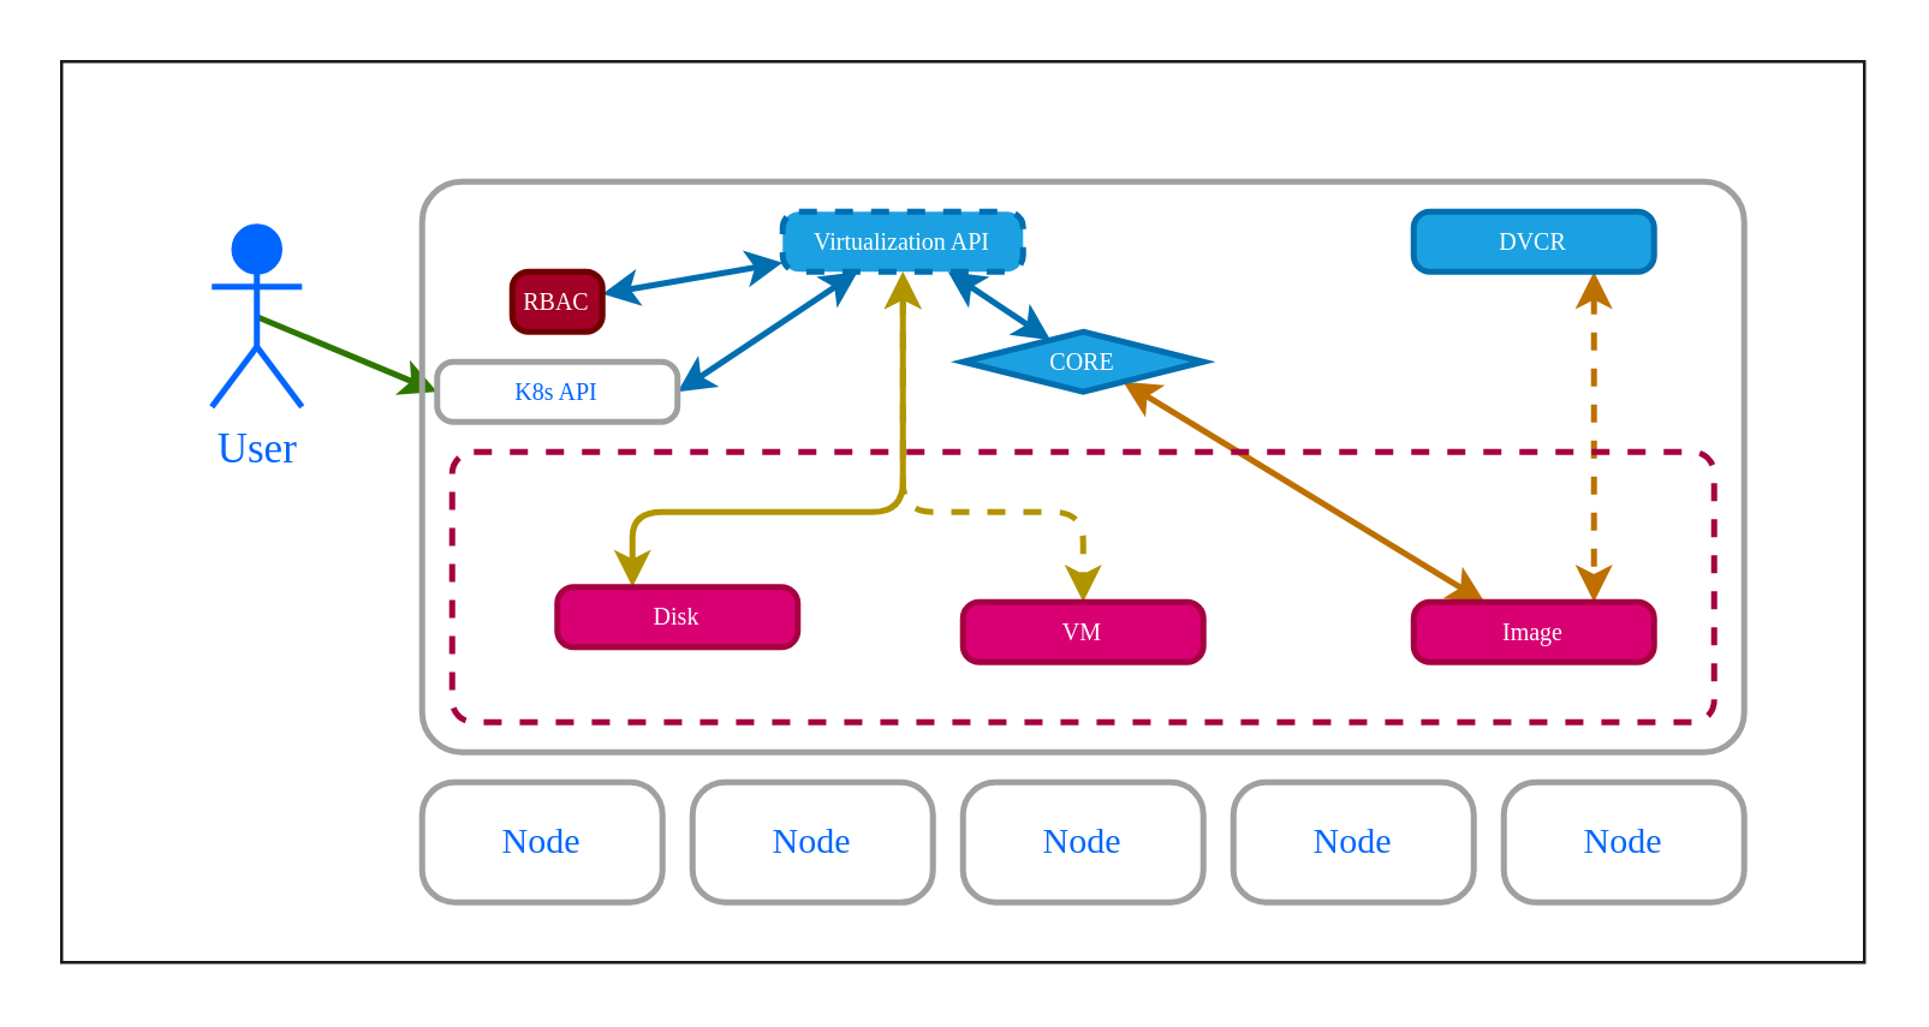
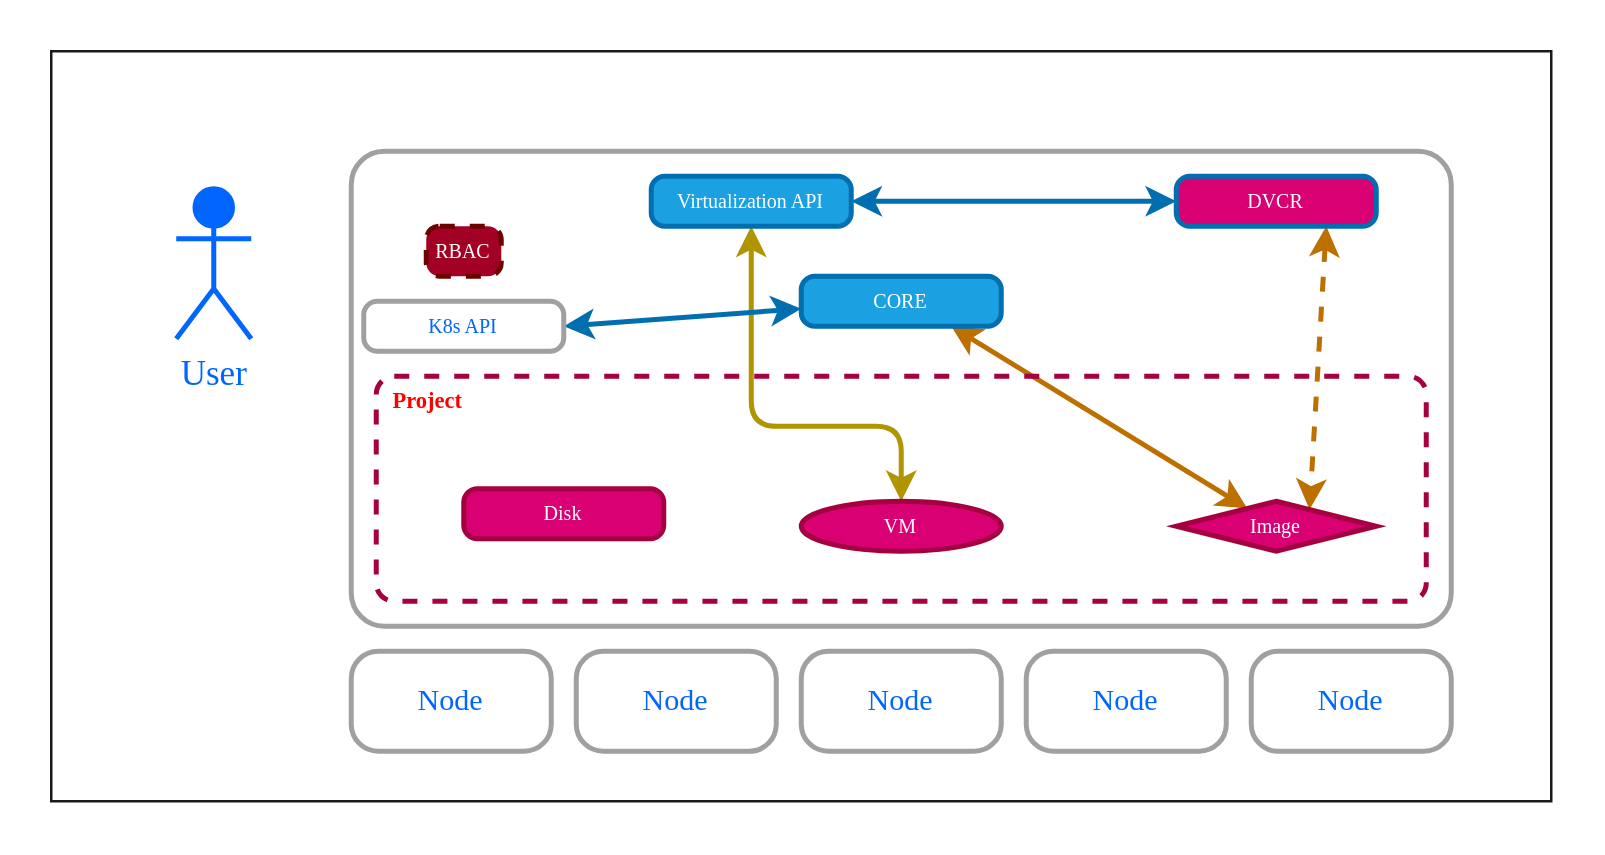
- <mxCell id="15" value="Virtualization API" style="rounded=1;whiteSpace=wrap;html=1;fillColor=#1ba1e2;fontColor=#ffffff;strokeColor=#006EAF;arcSize=27;strokeWidth=2;fontFamily=JetBrains Mono;fontSource=https%3A%2F%2Ffonts.googleapis.com%2Fcss%3Ffamily%3DJetBrains%2BMono;fillStyle=auto;fontSize=8;dashed=1;" parent="1" vertex="1"><mxGeometry x="260" y="70" width="80" height="20" as="geometry" /></mxCell>
+ <mxCell id="15" value="Virtualization API" style="rounded=1;whiteSpace=wrap;html=1;fillColor=#1ba1e2;fontColor=#ffffff;strokeColor=#006EAF;arcSize=27;strokeWidth=2;fontFamily=JetBrains Mono;fontSource=https%3A%2F%2Ffonts.googleapis.com%2Fcss%3Ffamily%3DJetBrains%2BMono;fillStyle=auto;fontSize=8;" parent="1" vertex="1"><mxGeometry x="260" y="70" width="80" height="20" as="geometry" /></mxCell>
- <mxCell id="19" value="DVCR" style="rounded=1;whiteSpace=wrap;html=1;fillColor=#1ba1e2;fontColor=#ffffff;strokeColor=#006EAF;arcSize=27;strokeWidth=2;fontFamily=JetBrains Mono;fontSource=https%3A%2F%2Ffonts.googleapis.com%2Fcss%3Ffamily%3DJetBrains%2BMono;fillStyle=auto;fontSize=8;" parent="1" vertex="1"><mxGeometry x="470" y="70" width="80" height="20" as="geometry" /></mxCell>
+ <mxCell id="19" value="DVCR" style="rounded=1;whiteSpace=wrap;html=1;fillColor=#d80073;fontColor=#ffffff;strokeColor=#006EAF;arcSize=27;strokeWidth=2;fontFamily=JetBrains Mono;fontSource=https%3A%2F%2Ffonts.googleapis.com%2Fcss%3Ffamily%3DJetBrains%2BMono;fillStyle=auto;fontSize=8;" parent="1" vertex="1"><mxGeometry x="470" y="70" width="80" height="20" as="geometry" /></mxCell>
- <mxCell id="12" style="edgeStyle=none;html=1;fontSize=8;startArrow=classic;startFill=1;fillColor=#1ba1e2;strokeColor=#006EAF;strokeWidth=2;" parent="1" source="15" target="22" edge="1"><mxGeometry relative="1" as="geometry" /></mxCell>
+ <mxCell id="12" style="edgeStyle=none;html=1;fontSize=8;startArrow=classic;startFill=1;fillColor=#1ba1e2;strokeColor=#006EAF;strokeWidth=2;" parent="1" source="15" target="19" edge="1"><mxGeometry relative="1" as="geometry" /></mxCell>
- <mxCell id="22" value="RBAC" style="rounded=1;whiteSpace=wrap;html=1;fillColor=#a20025;fontColor=#ffffff;strokeColor=#6F0000;arcSize=27;strokeWidth=2;fontFamily=JetBrains Mono;fontSource=https%3A%2F%2Ffonts.googleapis.com%2Fcss%3Ffamily%3DJetBrains%2BMono;fillStyle=auto;fontSize=8;" parent="1" vertex="1"><mxGeometry x="170" y="90" width="30" height="20" as="geometry" /></mxCell>
+ <mxCell id="22" value="RBAC" style="rounded=1;whiteSpace=wrap;html=1;fillColor=#a20025;fontColor=#ffffff;strokeColor=#6F0000;arcSize=27;strokeWidth=2;fontFamily=JetBrains Mono;fontSource=https%3A%2F%2Ffonts.googleapis.com%2Fcss%3Ffamily%3DJetBrains%2BMono;fillStyle=auto;fontSize=8;dashed=1;" parent="1" vertex="1"><mxGeometry x="170" y="90" width="30" height="20" as="geometry" /></mxCell>
- <mxCell id="11" style="html=1;fontSize=8;startArrow=classic;startFill=1;fillColor=#1ba1e2;strokeColor=#006EAF;strokeWidth=2;" parent="1" source="15" target="17" edge="1"><mxGeometry relative="1" as="geometry" /></mxCell>
- <mxCell id="20" style="edgeStyle=none;html=1;exitX=1;exitY=0.5;exitDx=0;exitDy=0;fontSize=8;startArrow=classic;startFill=1;fillColor=#1ba1e2;strokeColor=#006EAF;strokeWidth=2;" parent="1" source="21" target="15" edge="1"><mxGeometry relative="1" as="geometry" /></mxCell>
+ <mxCell id="20" style="edgeStyle=none;html=1;exitX=1;exitY=0.5;exitDx=0;exitDy=0;fontSize=8;startArrow=classic;startFill=1;fillColor=#1ba1e2;strokeColor=#006EAF;strokeWidth=2;" parent="1" source="21" target="17" edge="1"><mxGeometry relative="1" as="geometry" /></mxCell>
- <mxCell id="4" style="edgeStyle=none;html=1;exitX=0.5;exitY=0.5;exitDx=0;exitDy=0;exitPerimeter=0;fontFamily=JetBrains Mono;fontSource=https%3A%2F%2Ffonts.googleapis.com%2Fcss%3Ffamily%3DJetBrains%2BMono;fontSize=14;fontColor=#0066FF;strokeWidth=2;fillColor=#60a917;strokeColor=#2D7600;entryX=0;entryY=0.5;entryDx=0;entryDy=0;" parent="1" source="5" target="21" edge="1"><mxGeometry relative="1" as="geometry" /></mxCell>
- <mxCell id="17" value="CORE" style="rhombus;whiteSpace=wrap;html=1;fillColor=#1ba1e2;fontColor=#ffffff;strokeColor=#006EAF;arcSize=27;strokeWidth=2;fontFamily=JetBrains Mono;fontSource=https%3A%2F%2Ffonts.googleapis.com%2Fcss%3Ffamily%3DJetBrains%2BMono;fillStyle=auto;fontSize=8;" parent="1" vertex="1"><mxGeometry x="320" y="110" width="80" height="20" as="geometry" /></mxCell>
+ <mxCell id="17" value="CORE" style="rounded=1;whiteSpace=wrap;html=1;fillColor=#1ba1e2;fontColor=#ffffff;strokeColor=#006EAF;arcSize=27;strokeWidth=2;fontFamily=JetBrains Mono;fontSource=https%3A%2F%2Ffonts.googleapis.com%2Fcss%3Ffamily%3DJetBrains%2BMono;fillStyle=auto;fontSize=8;" parent="1" vertex="1"><mxGeometry x="320" y="110" width="80" height="20" as="geometry" /></mxCell>
+ <mxCell id="24" value="&lt;font color=&quot;#ff0000&quot;&gt;Project&lt;/font&gt;" style="text;html=1;strokeColor=none;fillColor=none;align=left;verticalAlign=middle;whiteSpace=wrap;rounded=0;fontColor=#0066ff;strokeWidth=2;fontFamily=JetBrains Mono;fontSource=https%3A%2F%2Ffonts.googleapis.com%2Fcss%3Ffamily%3DJetBrains%2BMono;fontSize=9;fontStyle=1" parent="1" vertex="1"><mxGeometry x="155" y="150" width="60" height="20" as="geometry" /></mxCell>
- <mxCell id="14" style="edgeStyle=orthogonalEdgeStyle;html=1;strokeWidth=2;fontSize=9;startArrow=classic;startFill=1;fillColor=#e3c800;strokeColor=#B09500;exitX=0.5;exitY=1;exitDx=0;exitDy=0;" parent="1" source="15" target="27" edge="1"><mxGeometry relative="1" as="geometry"><Array as="points"><mxPoint x="300" y="170" /><mxPoint x="210" y="170" /></Array></mxGeometry></mxCell>
- <mxCell id="13" style="edgeStyle=orthogonalEdgeStyle;html=1;strokeWidth=2;fontSize=9;startArrow=classic;startFill=1;fillColor=#e3c800;strokeColor=#B09500;exitX=0.5;exitY=1;exitDx=0;exitDy=0;dashed=1;" parent="1" source="15" target="25" edge="1"><mxGeometry relative="1" as="geometry"><Array as="points"><mxPoint x="300" y="170" /><mxPoint x="360" y="170" /></Array></mxGeometry></mxCell>
+ <mxCell id="13" style="edgeStyle=orthogonalEdgeStyle;html=1;strokeWidth=2;fontSize=9;startArrow=classic;startFill=1;fillColor=#e3c800;strokeColor=#B09500;exitX=0.5;exitY=1;exitDx=0;exitDy=0;" parent="1" source="15" target="25" edge="1"><mxGeometry relative="1" as="geometry"><Array as="points"><mxPoint x="300" y="170" /><mxPoint x="360" y="170" /></Array></mxGeometry></mxCell>
- <mxCell id="25" value="VM" style="rounded=1;whiteSpace=wrap;html=1;fillColor=#d80073;fontColor=#ffffff;strokeColor=#A50040;arcSize=27;strokeWidth=2;fontFamily=JetBrains Mono;fontSource=https%3A%2F%2Ffonts.googleapis.com%2Fcss%3Ffamily%3DJetBrains%2BMono;fillStyle=auto;fontSize=8;" parent="1" vertex="1"><mxGeometry x="320" y="200" width="80" height="20" as="geometry" /></mxCell>
+ <mxCell id="25" value="VM" style="ellipse;whiteSpace=wrap;html=1;fillColor=#d80073;fontColor=#ffffff;strokeColor=#A50040;arcSize=27;strokeWidth=2;fontFamily=JetBrains Mono;fontSource=https%3A%2F%2Ffonts.googleapis.com%2Fcss%3Ffamily%3DJetBrains%2BMono;fillStyle=auto;fontSize=8;" parent="1" vertex="1"><mxGeometry x="320" y="200" width="80" height="20" as="geometry" /></mxCell>
- <mxCell id="26" value="Image" style="rounded=1;whiteSpace=wrap;html=1;fillColor=#d80073;fontColor=#ffffff;strokeColor=#A50040;arcSize=27;strokeWidth=2;fontFamily=JetBrains Mono;fontSource=https%3A%2F%2Ffonts.googleapis.com%2Fcss%3Ffamily%3DJetBrains%2BMono;fillStyle=auto;fontSize=8;" parent="1" vertex="1"><mxGeometry x="470" y="200" width="80" height="20" as="geometry" /></mxCell>
+ <mxCell id="26" value="Image" style="rhombus;whiteSpace=wrap;html=1;fillColor=#d80073;fontColor=#ffffff;strokeColor=#A50040;arcSize=27;strokeWidth=2;fontFamily=JetBrains Mono;fontSource=https%3A%2F%2Ffonts.googleapis.com%2Fcss%3Ffamily%3DJetBrains%2BMono;fillStyle=auto;fontSize=8;" parent="1" vertex="1"><mxGeometry x="470" y="200" width="80" height="20" as="geometry" /></mxCell>
